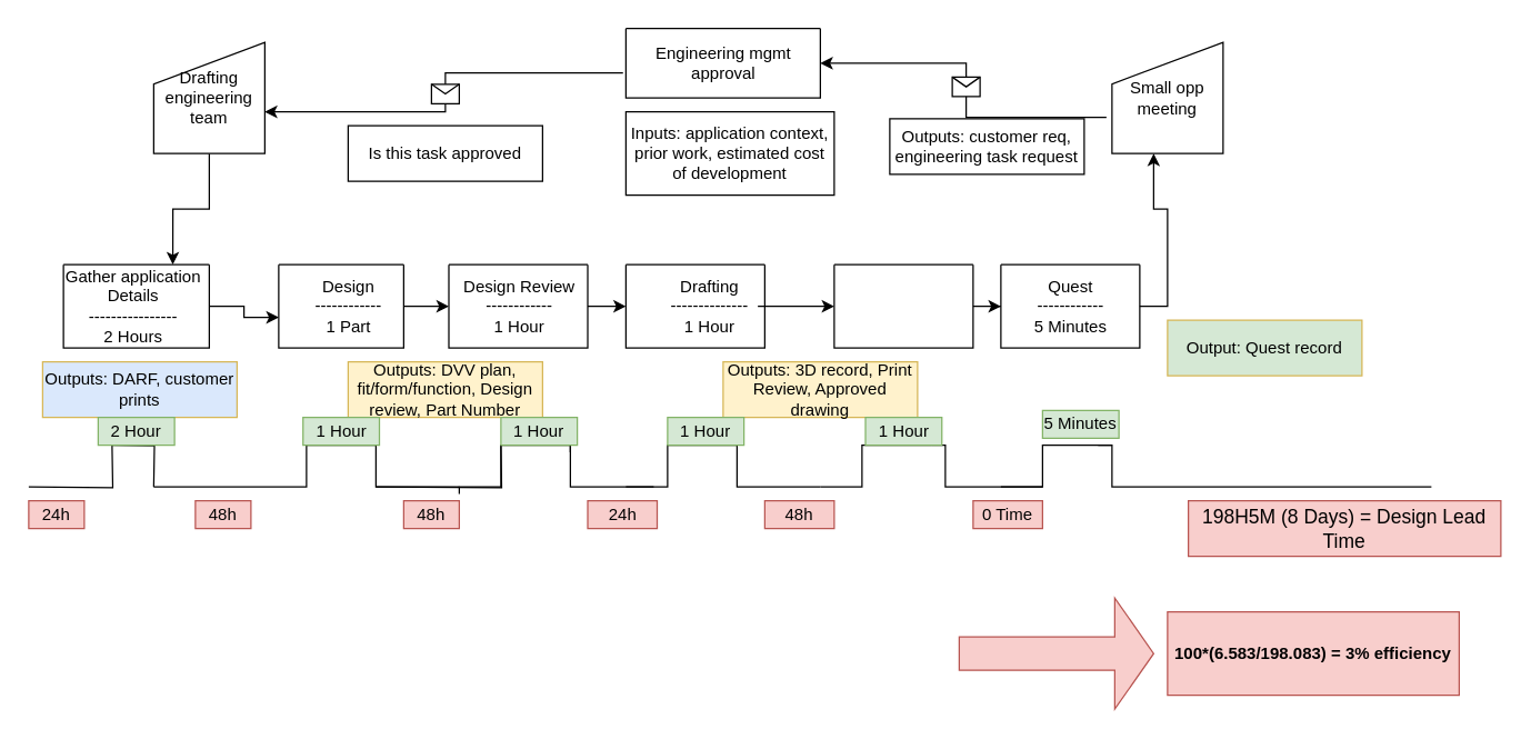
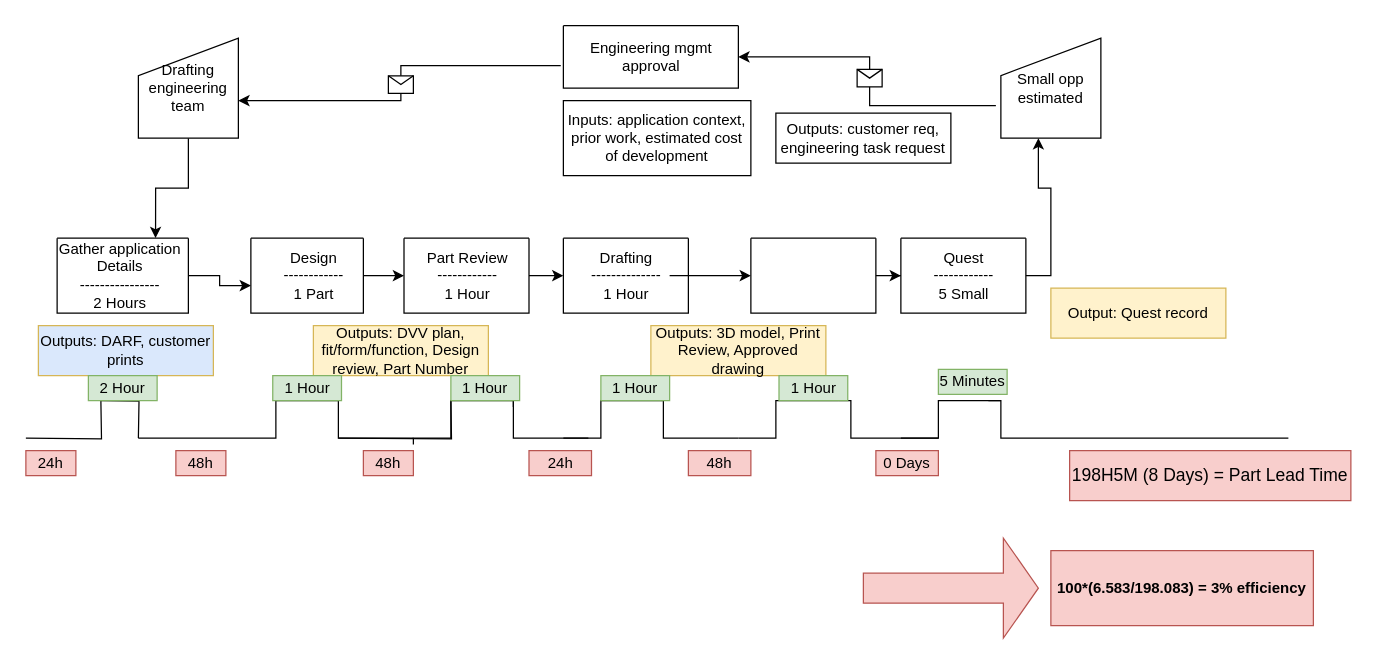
- <mxCell id="2" value="Small opp meeting" style="shape=manualInput;whiteSpace=wrap;html=1;" vertex="1" parent="1"><mxGeometry x="800" y="30" width="80" height="80" as="geometry" /></mxCell>
+ <mxCell id="2" value="Small opp estimated" style="shape=manualInput;whiteSpace=wrap;html=1;" vertex="1" parent="1"><mxGeometry x="800" y="30" width="80" height="80" as="geometry" /></mxCell>
- <mxCell id="21" value="Outputs: customer req, engineering task request" style="rounded=0;whiteSpace=wrap;html=1;" vertex="1" parent="1"><mxGeometry x="640" y="85" width="140" height="40" as="geometry" /></mxCell>
+ <mxCell id="21" value="Outputs: customer req, engineering task request" style="rounded=0;whiteSpace=wrap;html=1;" vertex="1" parent="1"><mxGeometry x="620" y="90" width="140" height="40" as="geometry" /></mxCell>
- <mxCell id="23" value="Is this task approved" style="rounded=0;whiteSpace=wrap;html=1;" vertex="1" parent="1"><mxGeometry x="250" y="90" width="140" height="40" as="geometry" /></mxCell>
- <mxCell id="37" value="Design Review&lt;br&gt;------------&lt;br&gt;1 Hour" style="text;html=1;align=center;verticalAlign=middle;resizable=0;points=[];autosize=1;strokeColor=none;" vertex="1" parent="36"><mxGeometry y="5" width="100" height="50" as="geometry" /></mxCell>
+ <mxCell id="37" value="Part Review&lt;br&gt;------------&lt;br&gt;1 Hour" style="text;html=1;align=center;verticalAlign=middle;resizable=0;points=[];autosize=1;strokeColor=none;" vertex="1" parent="36"><mxGeometry y="5" width="100" height="50" as="geometry" /></mxCell>
- <mxCell id="17" value="Drafting&lt;br&gt;--------------&lt;br&gt;1 Hour" style="text;html=1;align=center;verticalAlign=middle;resizable=0;points=[];autosize=1;strokeColor=none;" vertex="1" parent="16"><mxGeometry x="25" y="5" width="70" height="50" as="geometry" /></mxCell>
+ <mxCell id="17" value="Drafting&lt;br&gt;--------------&lt;br&gt;1 Hour" style="text;html=1;align=center;verticalAlign=middle;resizable=0;points=[];autosize=1;strokeColor=none;" vertex="1" parent="16"><mxGeometry x="15" y="5" width="70" height="50" as="geometry" /></mxCell>
- <mxCell id="20" value="Quest&lt;br&gt;------------&lt;br&gt;5 Minutes" style="text;html=1;align=center;verticalAlign=middle;resizable=0;points=[];autosize=1;strokeColor=none;" vertex="1" parent="19"><mxGeometry x="15" y="5" width="70" height="50" as="geometry" /></mxCell>
+ <mxCell id="20" value="Quest&lt;br&gt;------------&lt;br&gt;5 Small" style="text;html=1;align=center;verticalAlign=middle;resizable=0;points=[];autosize=1;strokeColor=none;" vertex="1" parent="19"><mxGeometry x="15" y="5" width="70" height="50" as="geometry" /></mxCell>
- <mxCell id="27" value="Output: Quest record" style="rounded=0;whiteSpace=wrap;html=1;fillColor=#d5e8d4;strokeColor=#d6b656;" vertex="1" parent="1"><mxGeometry x="840" y="230" width="140" height="40" as="geometry" /></mxCell>
+ <mxCell id="27" value="Output: Quest record" style="rounded=0;whiteSpace=wrap;html=1;fillColor=#fff2cc;strokeColor=#d6b656;" vertex="1" parent="1"><mxGeometry x="840" y="230" width="140" height="40" as="geometry" /></mxCell>
- <mxCell id="26" value="Outputs: 3D record, Print Review, Approved drawing" style="rounded=0;whiteSpace=wrap;html=1;fillColor=#fff2cc;strokeColor=#d6b656;" vertex="1" parent="1"><mxGeometry x="520" y="260" width="140" height="40" as="geometry" /></mxCell>
+ <mxCell id="26" value="Outputs: 3D model, Print Review, Approved drawing" style="rounded=0;whiteSpace=wrap;html=1;fillColor=#fff2cc;strokeColor=#d6b656;" vertex="1" parent="1"><mxGeometry x="520" y="260" width="140" height="40" as="geometry" /></mxCell>
- <mxCell id="34" value="0 Time" style="text;html=1;strokeColor=#b85450;fillColor=#f8cecc;align=center;verticalAlign=middle;whiteSpace=wrap;rounded=0;" vertex="1" parent="1"><mxGeometry x="700" y="360" width="50" height="20" as="geometry" /></mxCell>
+ <mxCell id="34" value="0 Days" style="text;html=1;strokeColor=#b85450;fillColor=#f8cecc;align=center;verticalAlign=middle;whiteSpace=wrap;rounded=0;" vertex="1" parent="1"><mxGeometry x="700" y="360" width="50" height="20" as="geometry" /></mxCell>
- <mxCell id="31" value="198H5M (8 Days) = Design Lead Time" style="text;html=1;strokeColor=#b85450;fillColor=#f8cecc;align=center;verticalAlign=middle;whiteSpace=wrap;rounded=0;fontSize=14;" vertex="1" parent="1"><mxGeometry x="855" y="360" width="225" height="40" as="geometry" /></mxCell>
+ <mxCell id="31" value="198H5M (8 Days) = Part Lead Time" style="text;html=1;strokeColor=#b85450;fillColor=#f8cecc;align=center;verticalAlign=middle;whiteSpace=wrap;rounded=0;fontSize=14;" vertex="1" parent="1"><mxGeometry x="855" y="360" width="225" height="40" as="geometry" /></mxCell>
